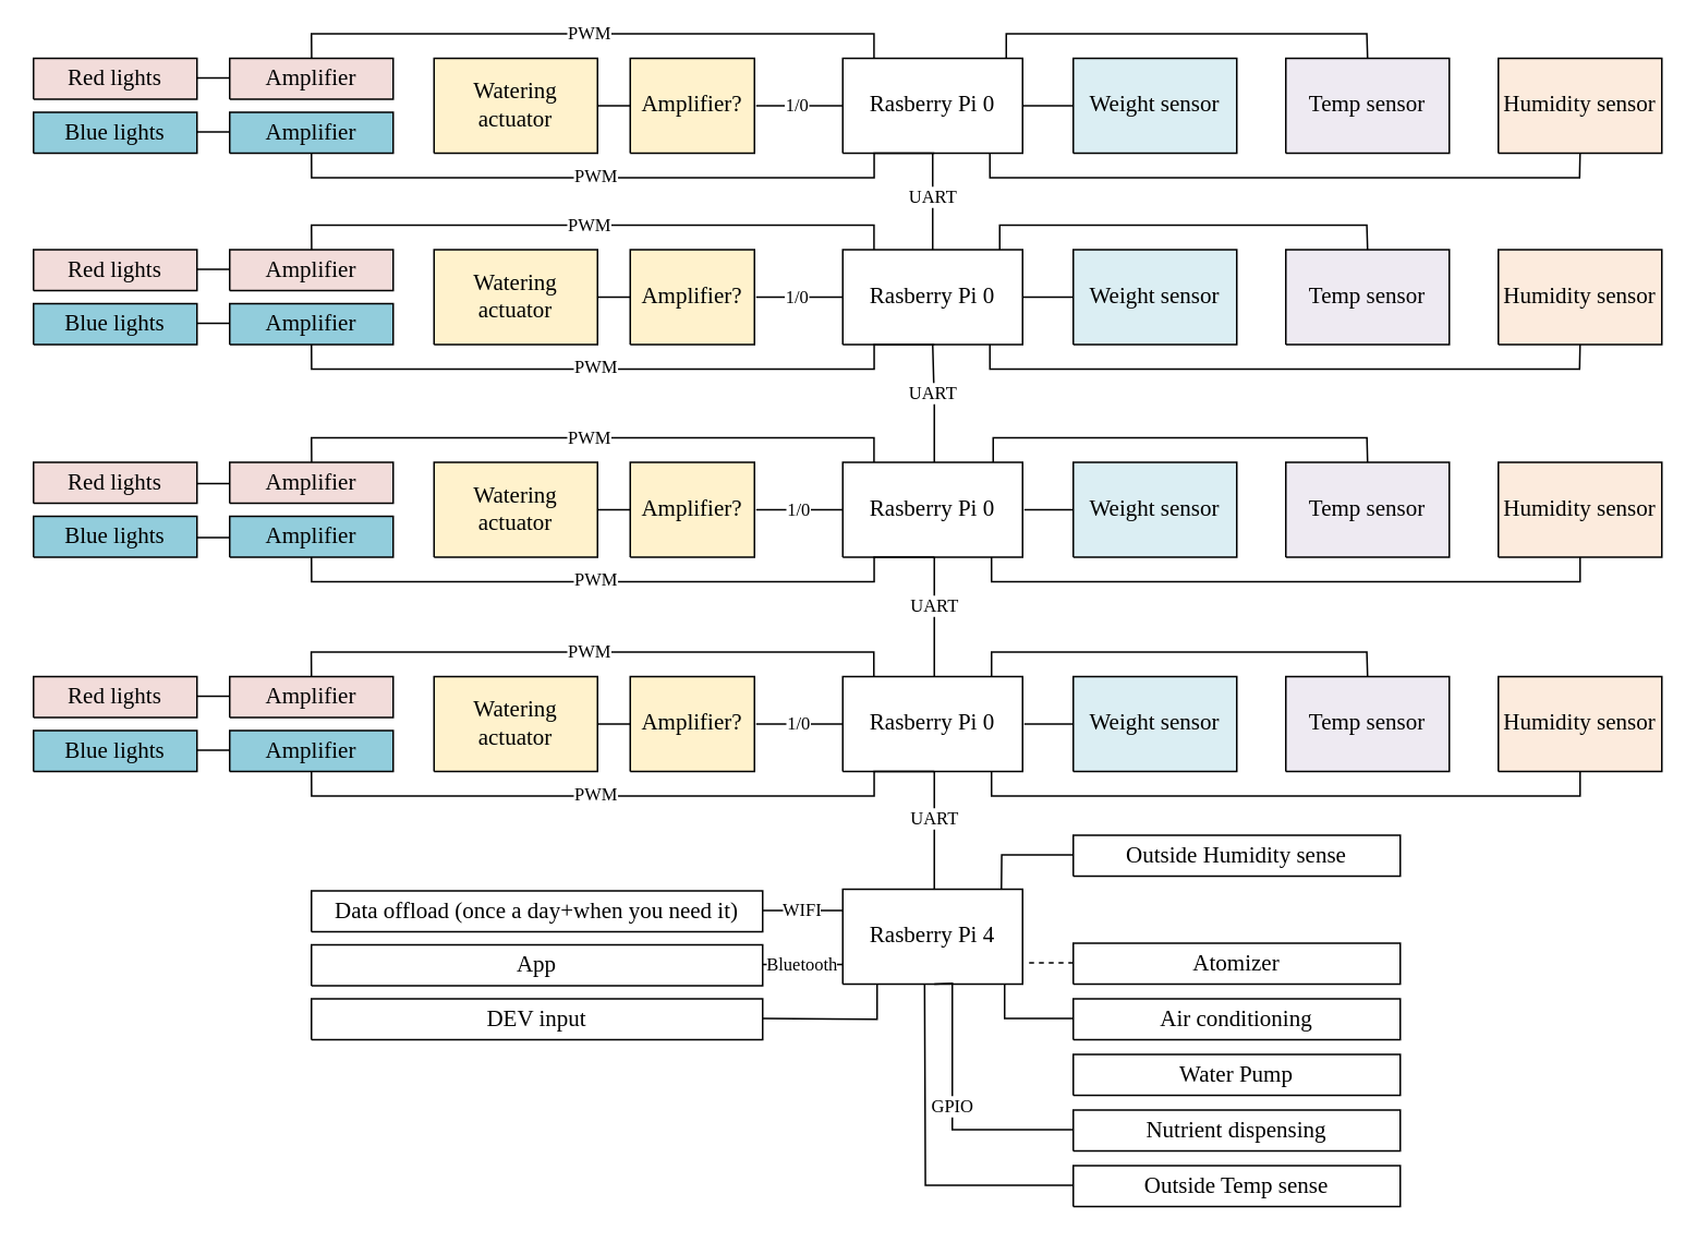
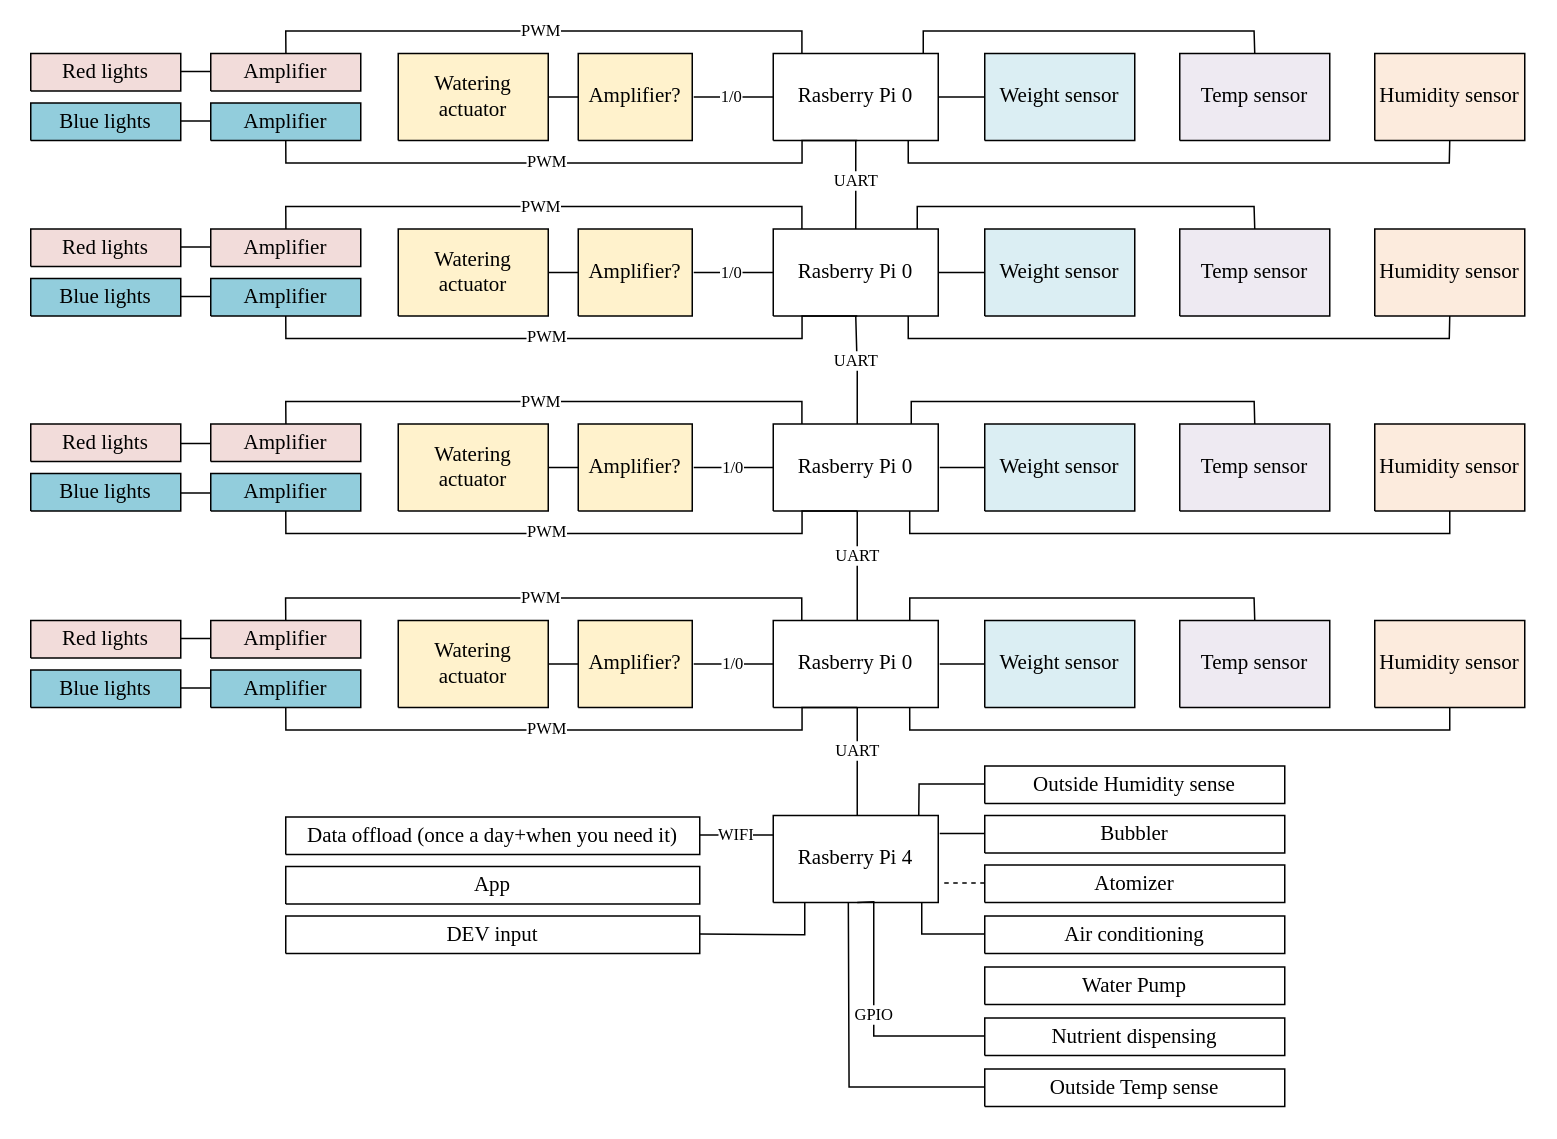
+ <mxCell id="58" style="vsdxID=114;edgeStyle=none;startArrow=none;endArrow=none;startSize=5;endSize=5;strokeColor=#000000;spacingTop=0;spacingBottom=0;spacingLeft=0;spacingRight=0;verticalAlign=middle;html=1;labelBackgroundColor=#ffffff;rounded=0;exitX=0;exitY=0.48;exitDx=0;exitDy=0;exitPerimeter=0;entryX=1.009;entryY=0.207;entryDx=0;entryDy=0;entryPerimeter=0;" parent="1" source="46" target="2" edge="1"><mxGeometry relative="1" as="geometry"><mxPoint as="offset" /><Array as="points" /></mxGeometry></mxCell>
+ <mxCell id="46" value="&lt;font style=&quot;font-size:14px;font-family:Calibri;color:#000000;direction:ltr;letter-spacing:0px;line-height:120%;opacity:1&quot;&gt;Bubbler  &lt;br/&gt;&lt;/font&gt;" style="verticalAlign=middle;align=center;vsdxID=105;fillColor=#FFFFFF;gradientColor=none;shape=stencil(nZBLDoAgDERP0z3SIyjew0SURgSD+Lu9kMZoXLhwN9O+tukAlrNpJg1SzDH4QW/URgNYgZTkjA4UkwJUgGXng+6DX1zLfmoymdXo17xh5zmRJ6Q42BWCfc2oJfdAr+Yv+AP9Cb7OJ3H/2JG1HNGz/84klThPVCc=);labelBackgroundColor=none;rounded=0;html=1;whiteSpace=wrap;" parent="1" vertex="1"><mxGeometry x="656" y="543" width="200" height="25" as="geometry" /></mxCell>
- <mxCell id="85" value="&lt;font style=&quot;font-size:11px;font-family:Calibri;color:#000000;direction:ltr;letter-spacing:0px;line-height:120%;opacity:1&quot;&gt;Bluetooth&lt;br/&gt;&lt;/font&gt;" style="vsdxID=58;edgeStyle=none;startArrow=none;endArrow=none;startSize=5;endSize=5;strokeColor=#000000;spacingTop=0;spacingBottom=0;spacingLeft=0;spacingRight=0;verticalAlign=middle;html=1;labelBackgroundColor=#ffffff;rounded=0;align=center;exitX=0;exitY=0.793;exitDx=0;exitDy=0;exitPerimeter=0;entryX=1;entryY=0.48;entryDx=0;entryDy=0;entryPerimeter=0;" parent="1" source="2" target="24" edge="1"><mxGeometry relative="1" as="geometry"><mxPoint as="offset" /><Array as="points" /></mxGeometry></mxCell>
